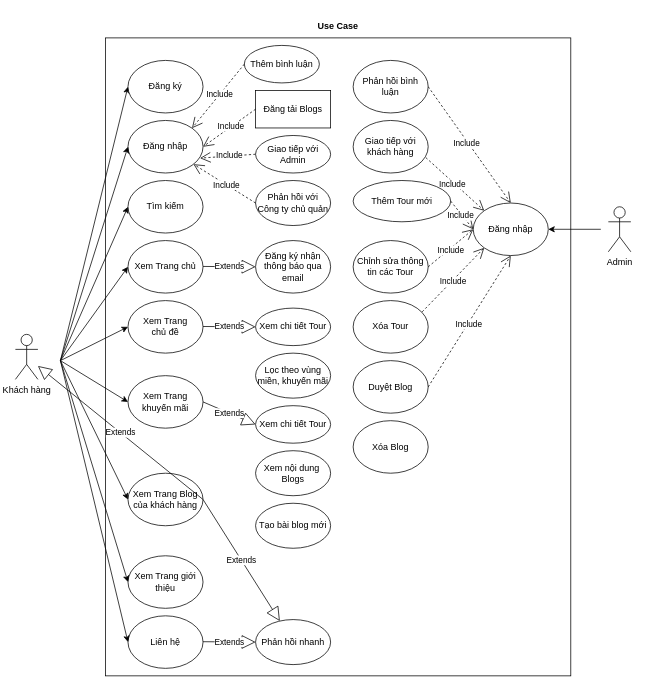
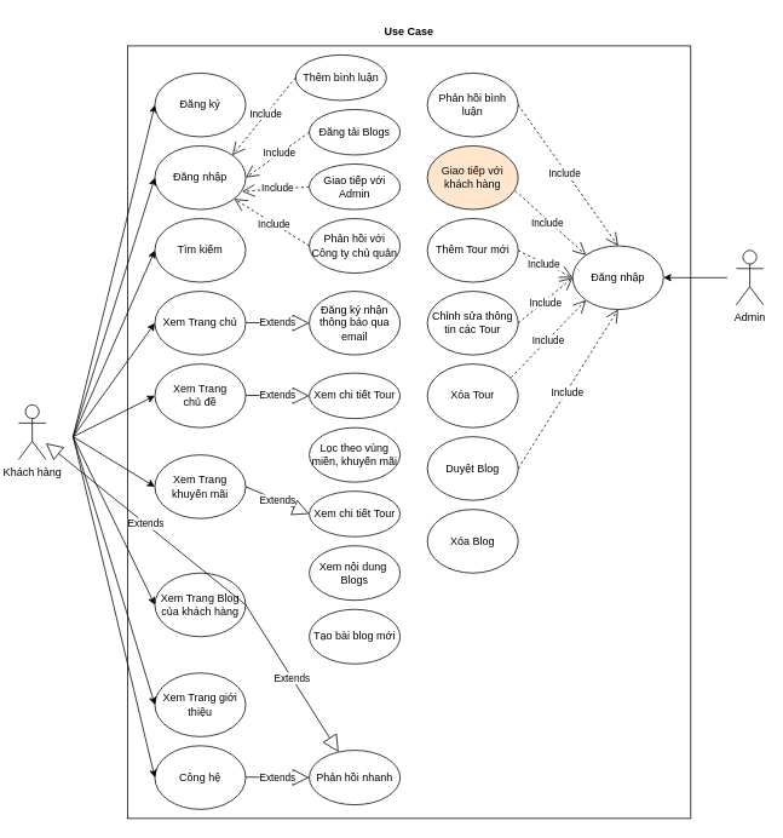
- <mxCell id="24" value="Đăng tải Blogs" style="whiteSpace=wrap;html=1;rounded=0;" parent="1" vertex="1"><mxGeometry x="340" y="120" width="100" height="50" as="geometry" /></mxCell>
+ <mxCell id="24" value="Đăng tải Blogs" style="ellipse;whiteSpace=wrap;html=1;" parent="1" vertex="1"><mxGeometry x="340" y="120" width="100" height="50" as="geometry" /></mxCell>
- <mxCell id="35" value="Giao tiếp với khách hàng" style="ellipse;whiteSpace=wrap;html=1;" parent="1" vertex="1"><mxGeometry x="470" y="160" width="100" height="70" as="geometry" /></mxCell>
+ <mxCell id="35" value="Giao tiếp với khách hàng" style="ellipse;whiteSpace=wrap;html=1;fillColor=#ffe6cc;" parent="1" vertex="1"><mxGeometry x="470" y="160" width="100" height="70" as="geometry" /></mxCell>
- <mxCell id="37" value="Thêm Tour mới" style="ellipse;whiteSpace=wrap;html=1;" parent="1" vertex="1"><mxGeometry x="470" y="240" width="130" height="55" as="geometry" /></mxCell>
+ <mxCell id="37" value="Thêm Tour mới" style="ellipse;whiteSpace=wrap;html=1;" parent="1" vertex="1"><mxGeometry x="470" y="240" width="100" height="70" as="geometry" /></mxCell>
- <mxCell id="13" value="Liên hệ" style="ellipse;whiteSpace=wrap;html=1;" parent="1" vertex="1"><mxGeometry x="170" y="820" width="100" height="70" as="geometry" /></mxCell>
+ <mxCell id="13" value="Công hệ" style="ellipse;whiteSpace=wrap;html=1;" parent="1" vertex="1"><mxGeometry x="170" y="820" width="100" height="70" as="geometry" /></mxCell>
